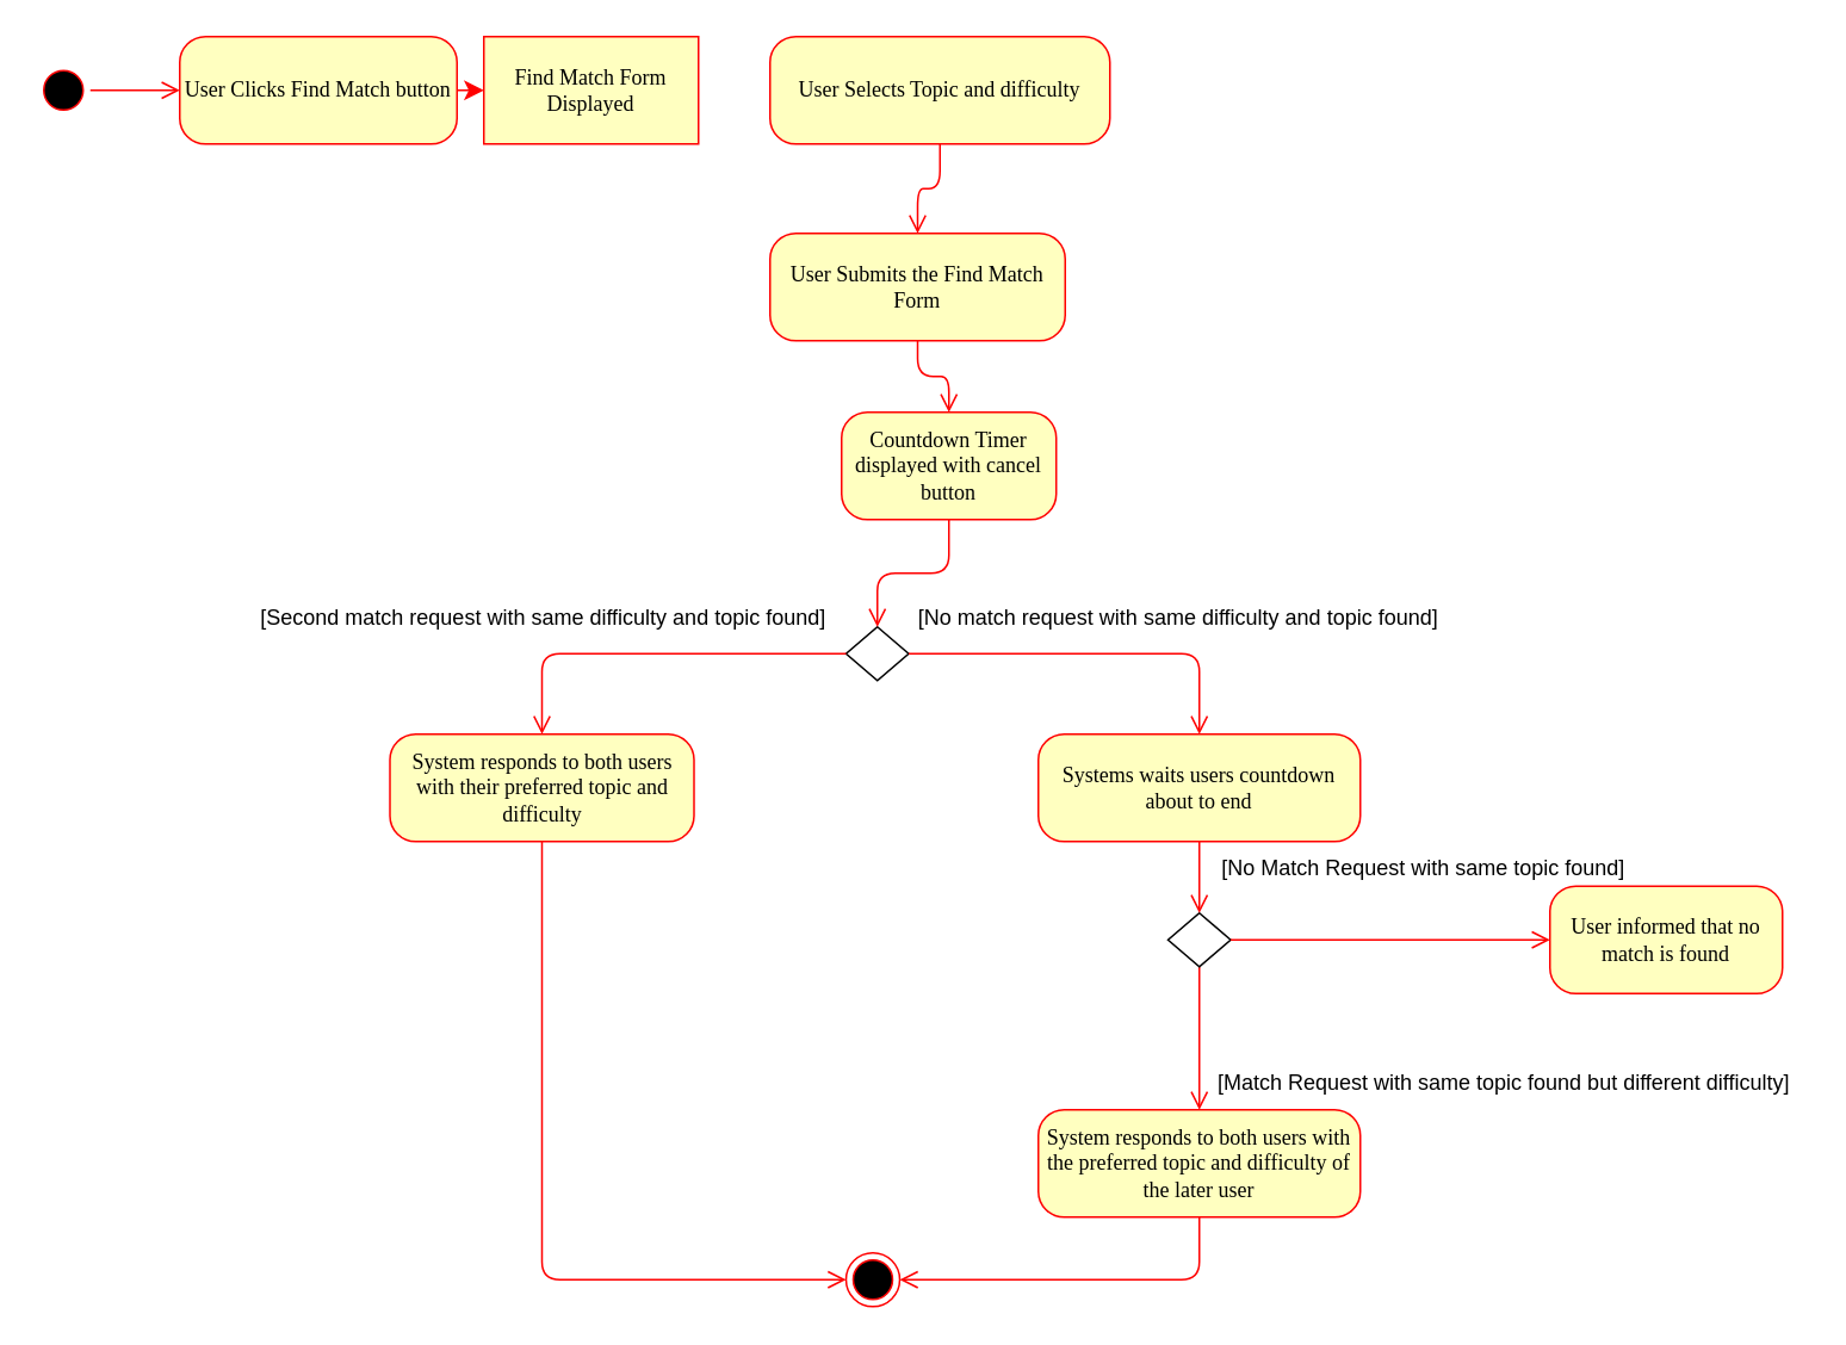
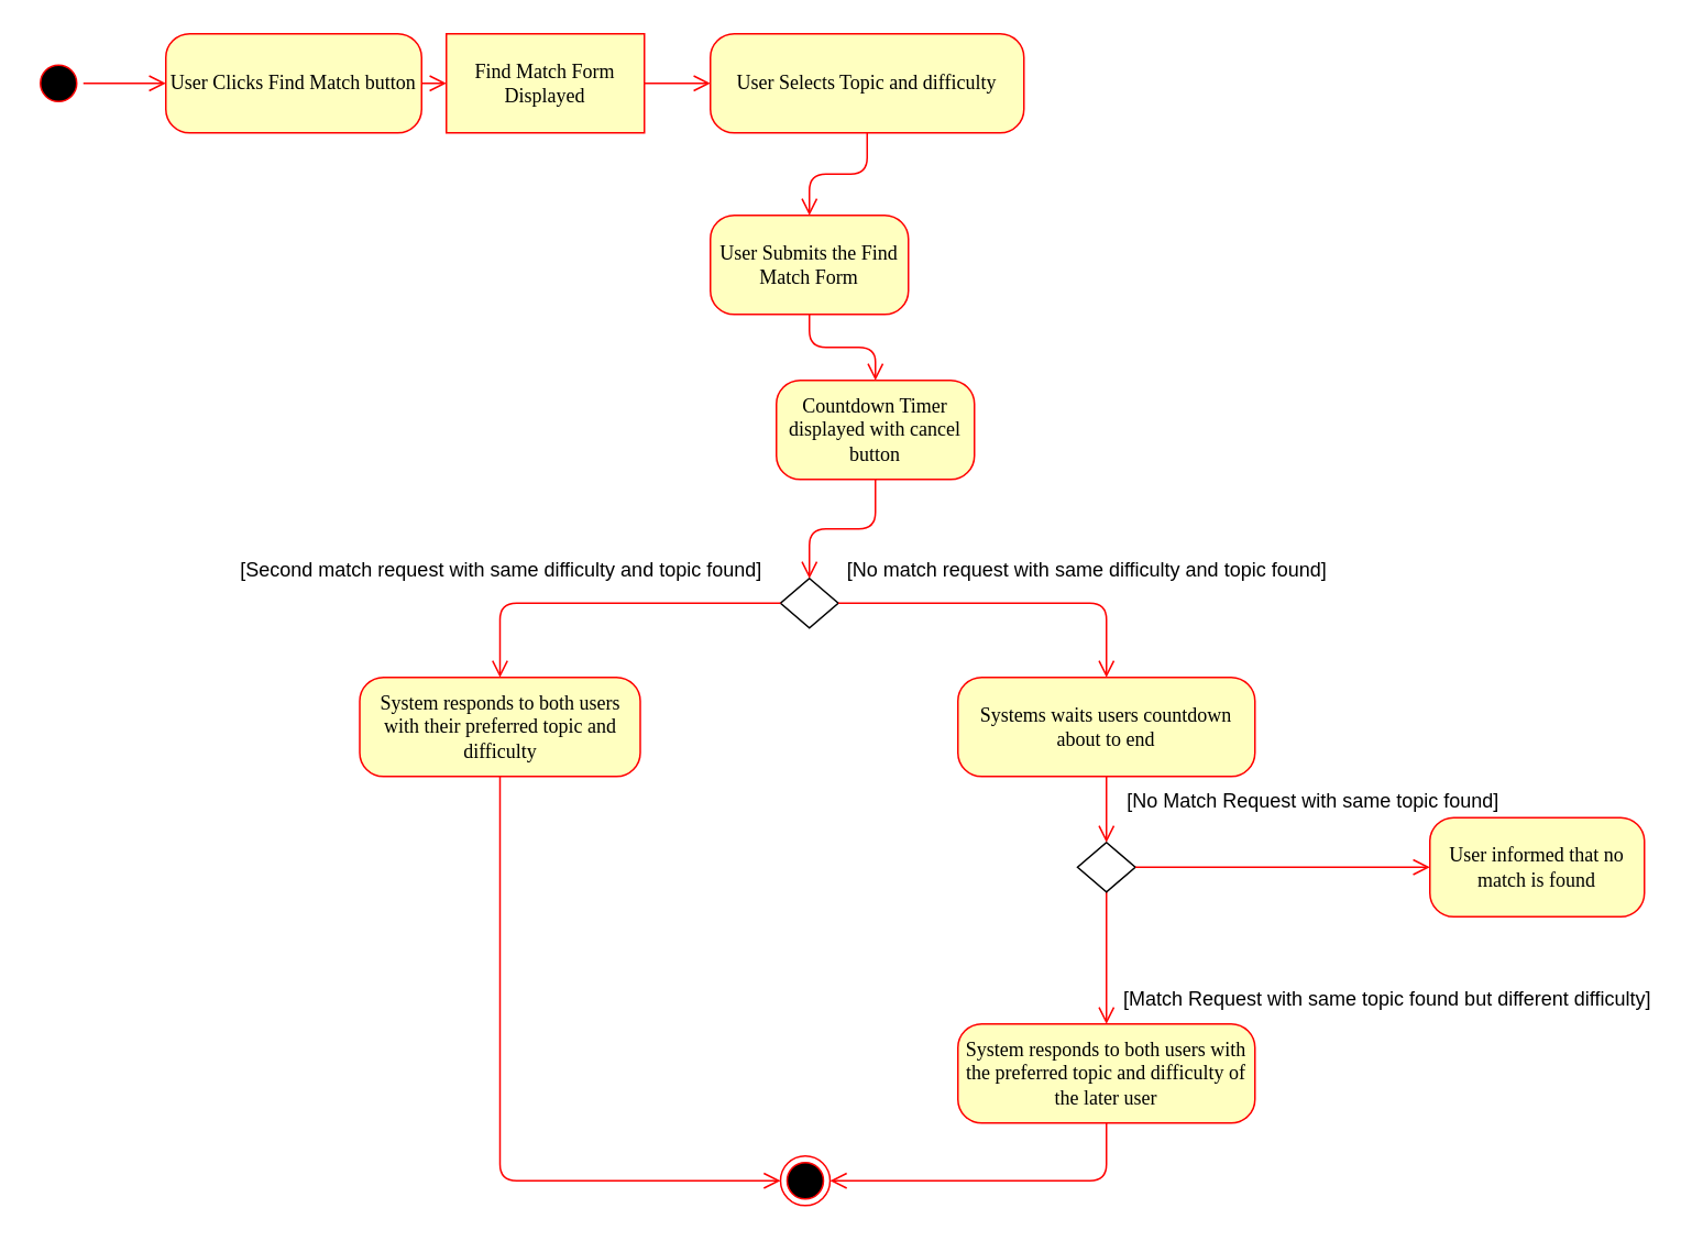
- <mxCell id="5" style="edgeStyle=orthogonalEdgeStyle;html=1;labelBackgroundColor=none;endArrow=classic;endSize=8;strokeColor=#ff0000;fontFamily=Verdana;fontSize=12;align=left;exitX=1;exitY=0.5;exitDx=0;exitDy=0;entryX=0;entryY=0.5;entryDx=0;entryDy=0;" parent="1" source="3" target="28" edge="1"><mxGeometry relative="1" as="geometry"><Array as="points" /><mxPoint x="240" y="100" as="targetPoint" /></mxGeometry></mxCell>
+ <mxCell id="5" style="edgeStyle=orthogonalEdgeStyle;html=1;labelBackgroundColor=none;endArrow=open;endSize=8;strokeColor=#ff0000;fontFamily=Verdana;fontSize=12;align=left;exitX=1;exitY=0.5;exitDx=0;exitDy=0;entryX=0;entryY=0.5;entryDx=0;entryDy=0;" parent="1" source="3" target="28" edge="1"><mxGeometry relative="1" as="geometry"><Array as="points" /><mxPoint x="240" y="100" as="targetPoint" /></mxGeometry></mxCell>
+ <mxCell id="29" style="edgeStyle=orthogonalEdgeStyle;html=1;labelBackgroundColor=none;endArrow=open;endSize=8;strokeColor=#ff0000;fontFamily=Verdana;fontSize=12;align=left;exitX=1;exitY=0.5;exitDx=0;exitDy=0;entryX=0;entryY=0.5;entryDx=0;entryDy=0;" edge="1" parent="1" source="28" target="6"><mxGeometry relative="1" as="geometry"><Array as="points" /><mxPoint x="230" y="60" as="sourcePoint" /><mxPoint x="280" y="60" as="targetPoint" /></mxGeometry></mxCell>
- <mxCell id="7" value="User Submits the Find Match Form" style="rounded=1;whiteSpace=wrap;html=1;arcSize=24;fillColor=#ffffc0;strokeColor=#ff0000;shadow=0;comic=0;labelBackgroundColor=none;fontFamily=Verdana;fontSize=12;fontColor=#000000;align=center;" vertex="1" parent="1"><mxGeometry x="430" y="130" width="165" height="60" as="geometry" /></mxCell>
+ <mxCell id="7" value="User Submits the Find Match Form" style="rounded=1;whiteSpace=wrap;html=1;arcSize=24;fillColor=#ffffc0;strokeColor=#ff0000;shadow=0;comic=0;labelBackgroundColor=none;fontFamily=Verdana;fontSize=12;fontColor=#000000;align=center;" vertex="1" parent="1"><mxGeometry x="430" y="130" width="120" height="60" as="geometry" /></mxCell>
